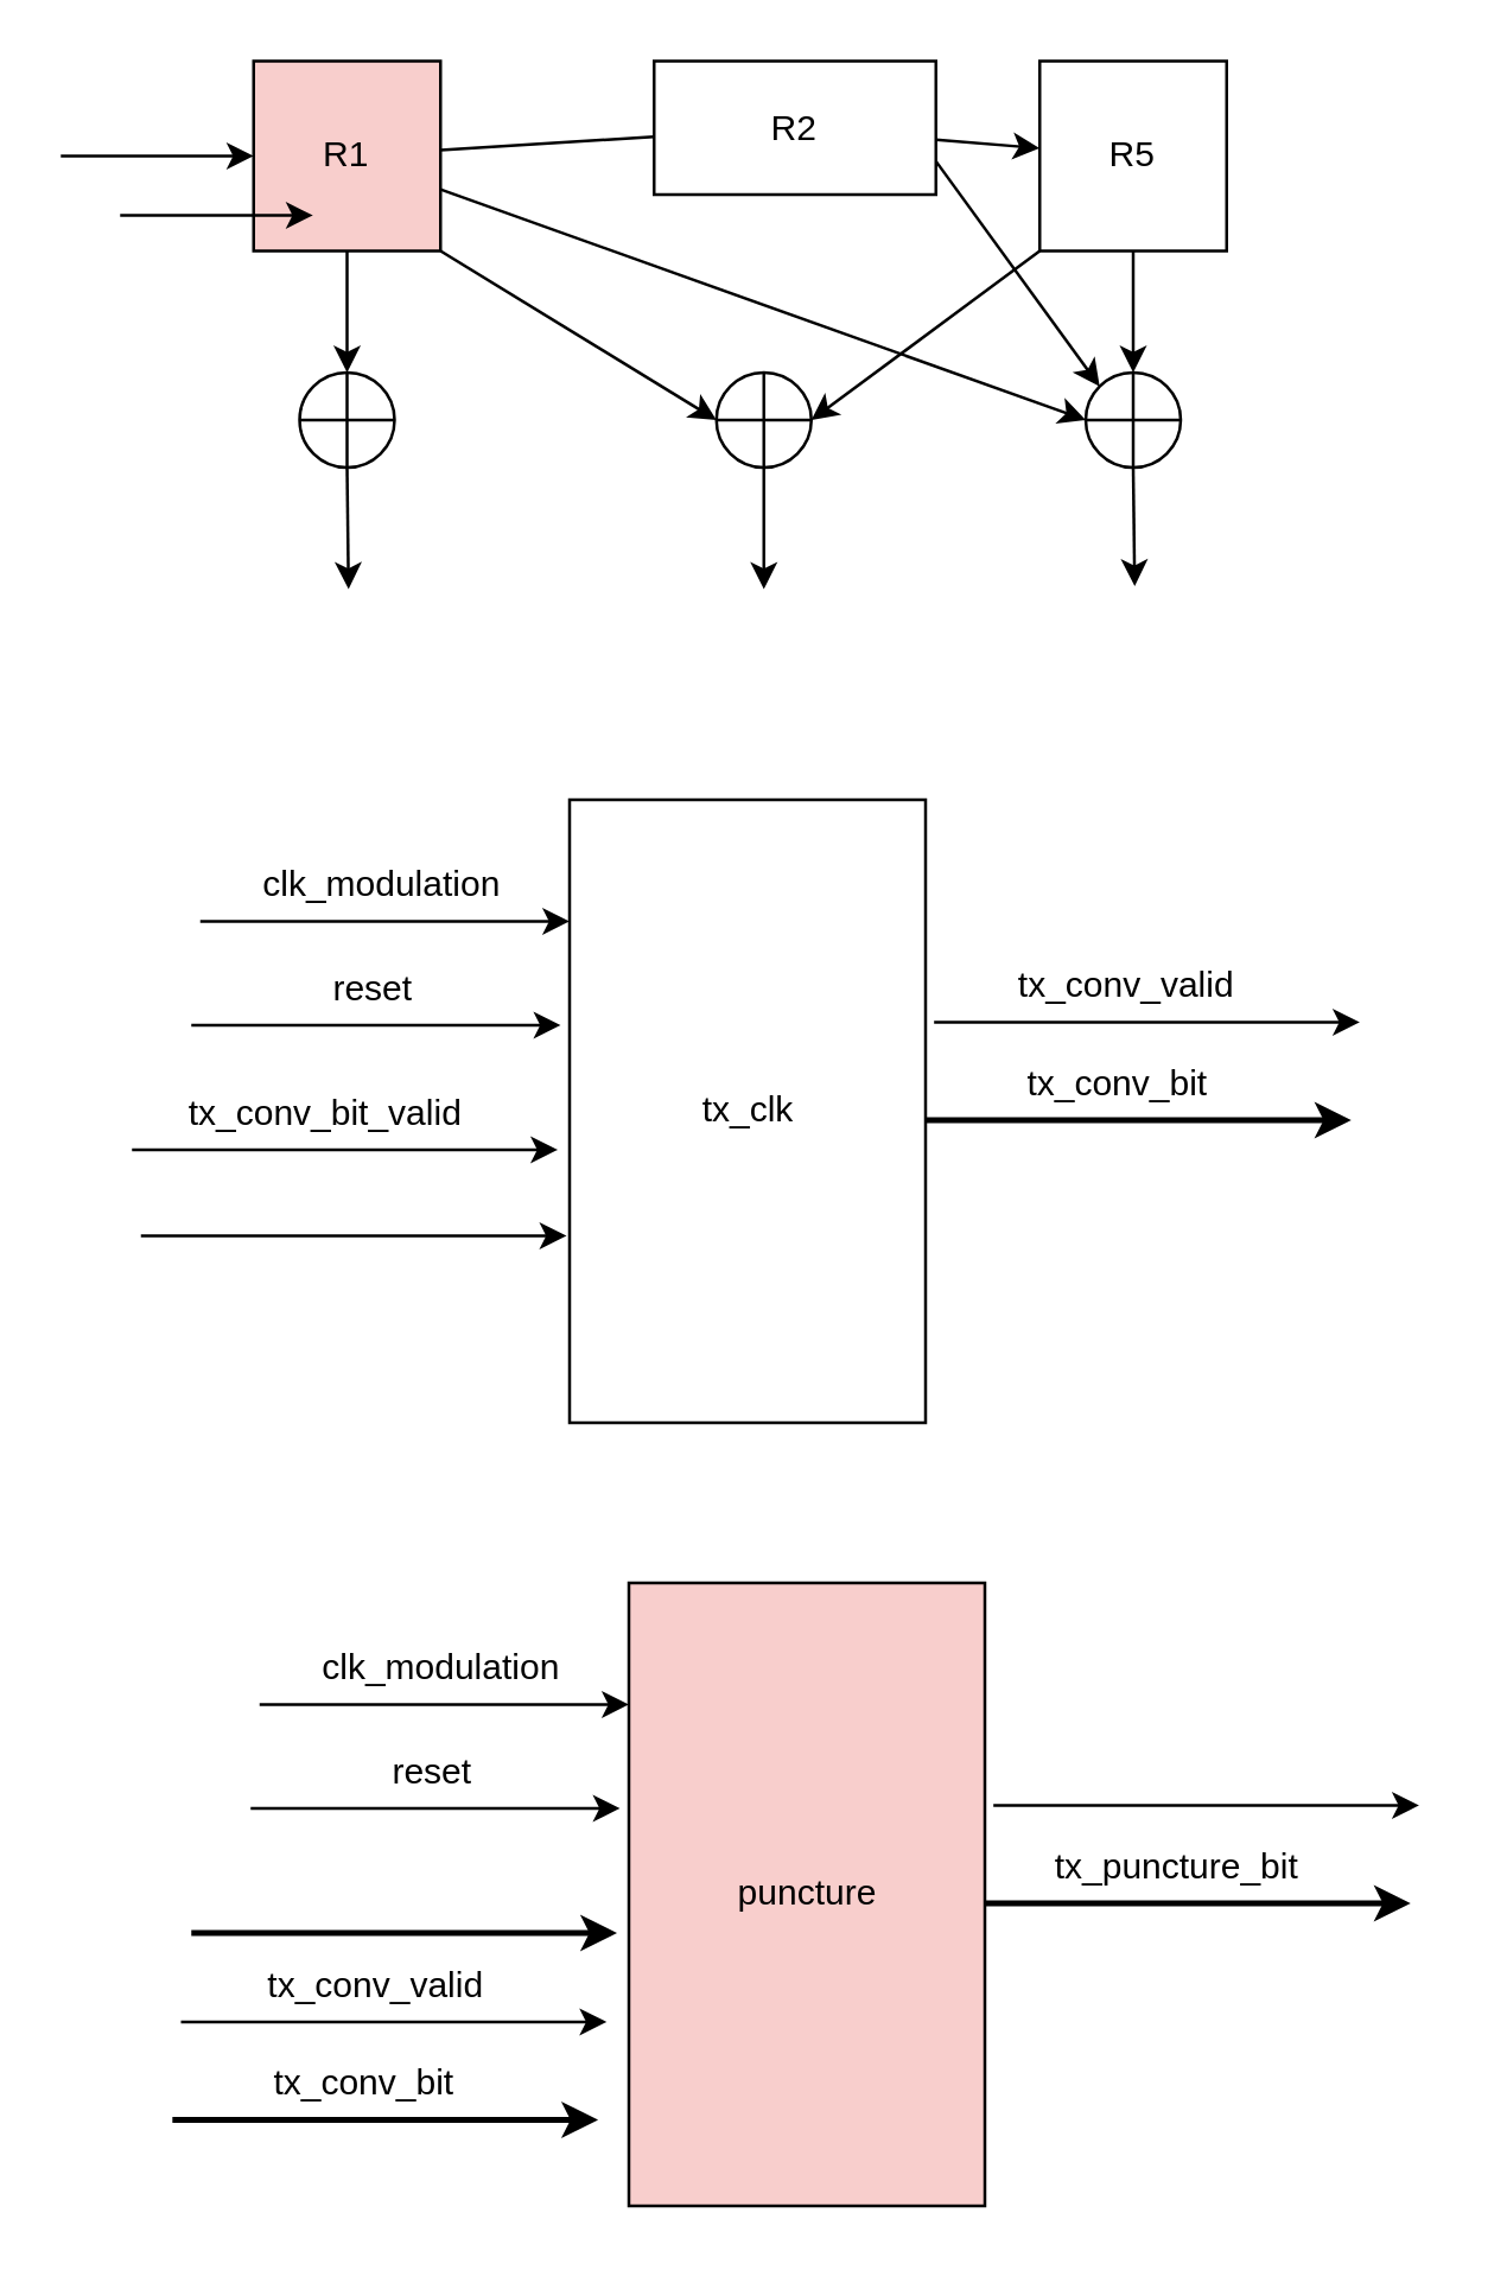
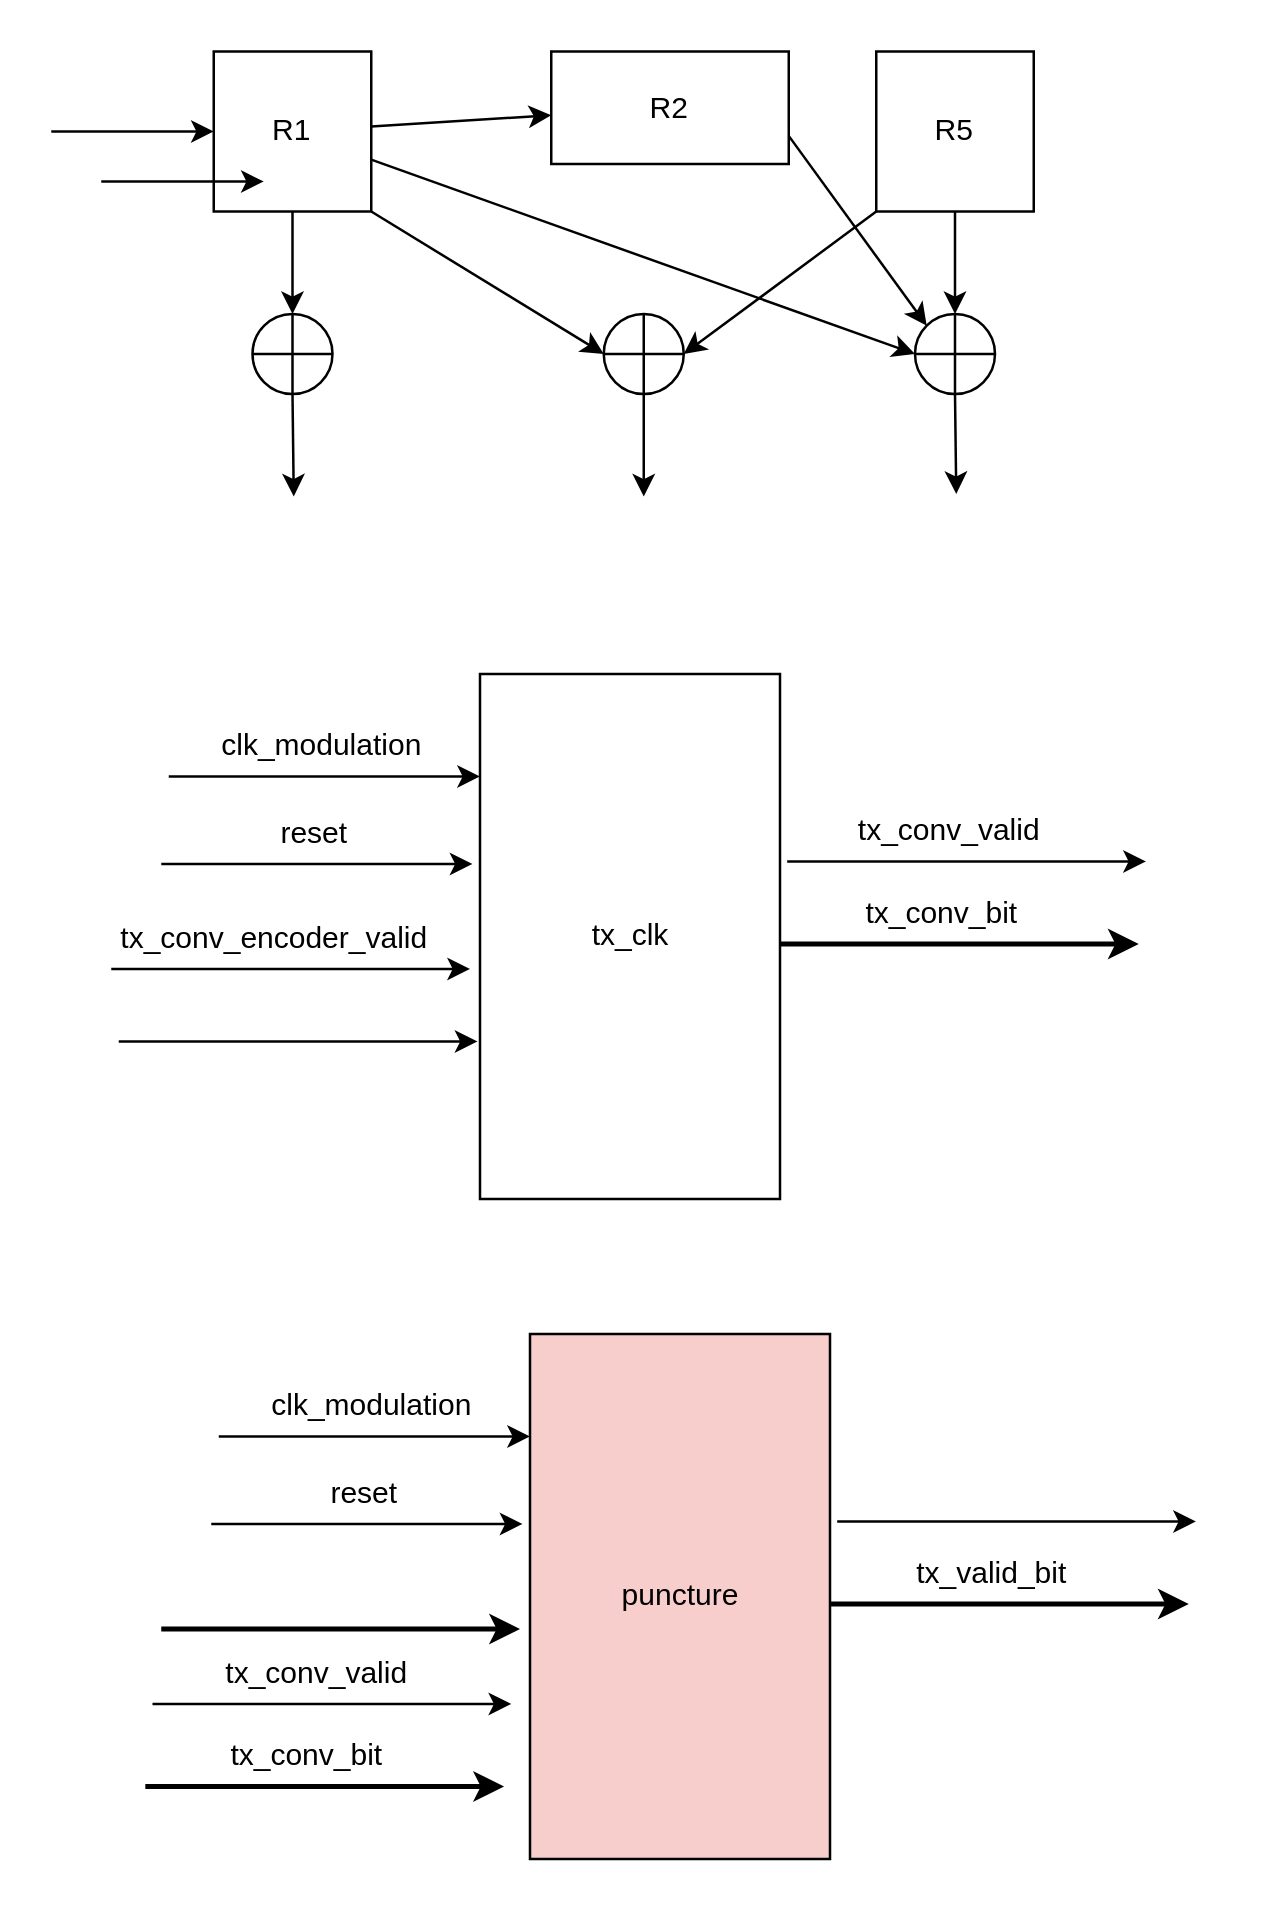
- <mxCell id="2" value="" style="edgeStyle=none;html=1;fontColor=#000000;strokeColor=#000000;endArrow=none;" parent="1" source="7" target="10" edge="1"><mxGeometry relative="1" as="geometry" /></mxCell>
+ <mxCell id="2" value="" style="edgeStyle=none;html=1;fontColor=#000000;strokeColor=#000000;" parent="1" source="7" target="10" edge="1"><mxGeometry relative="1" as="geometry" /></mxCell>
- <mxCell id="8" value="" style="edgeStyle=none;html=1;fontColor=#000000;strokeColor=#000000;" parent="1" source="10" target="13" edge="1"><mxGeometry relative="1" as="geometry" /></mxCell>
- <mxCell id="7" value="&lt;font color=&quot;#000000&quot;&gt;R1&lt;/font&gt;" style="rounded=0;whiteSpace=wrap;html=1;strokeColor=#000000;fillColor=#f8cecc;" parent="1" vertex="1"><mxGeometry x="85" y="20" width="63" height="64" as="geometry" /></mxCell>
+ <mxCell id="7" value="&lt;font color=&quot;#000000&quot;&gt;R1&lt;/font&gt;" style="rounded=0;whiteSpace=wrap;html=1;strokeColor=#000000;fillColor=#FFFFFF;" parent="1" vertex="1"><mxGeometry x="85" y="20" width="63" height="64" as="geometry" /></mxCell>
- <mxCell id="29" value="tx_conv_bit_valid" style="text;html=1;align=center;verticalAlign=middle;resizable=0;points=[];autosize=1;strokeColor=none;fillColor=none;fontColor=#000000;" parent="27" vertex="1"><mxGeometry x="-5.374" width="140" height="18" as="geometry" /></mxCell>
+ <mxCell id="29" value="tx_conv_encoder_valid" style="text;html=1;align=center;verticalAlign=middle;resizable=0;points=[];autosize=1;strokeColor=none;fillColor=none;fontColor=#000000;" parent="27" vertex="1"><mxGeometry x="-5.374" width="140" height="18" as="geometry" /></mxCell>
- <mxCell id="52" value="tx_puncture_bit" style="text;html=1;align=center;verticalAlign=middle;resizable=0;points=[];autosize=1;strokeColor=none;fillColor=none;fontColor=#000000;" parent="50" vertex="1"><mxGeometry x="14.626" width="100" height="18" as="geometry" /></mxCell>
+ <mxCell id="52" value="tx_valid_bit" style="text;html=1;align=center;verticalAlign=middle;resizable=0;points=[];autosize=1;strokeColor=none;fillColor=none;fontColor=#000000;" parent="50" vertex="1"><mxGeometry x="14.626" width="100" height="18" as="geometry" /></mxCell>
